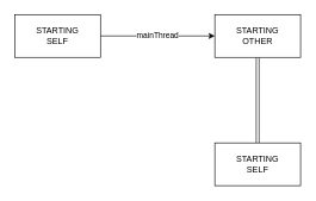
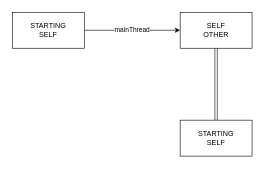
- <mxCell id="5" value="STARTING&lt;div&gt;OTHER&lt;/div&gt;" style="rounded=0;whiteSpace=wrap;html=1;" vertex="1" parent="1"><mxGeometry x="300" y="20" width="120" height="60" as="geometry" /></mxCell>
+ <mxCell id="5" value="SELF&lt;div&gt;OTHER&lt;/div&gt;" style="rounded=0;whiteSpace=wrap;html=1;" vertex="1" parent="1"><mxGeometry x="300" y="20" width="120" height="60" as="geometry" /></mxCell>
